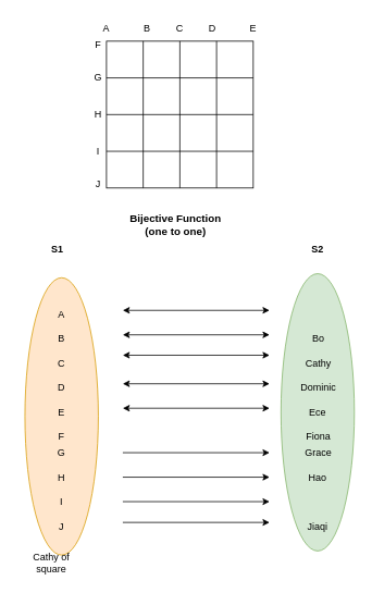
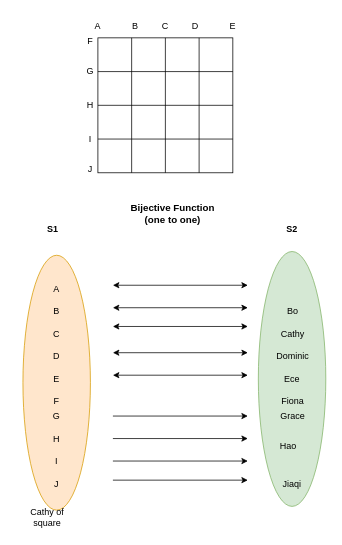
- <mxCell id="45" value="&lt;b&gt;&lt;font style=&quot;font-size: 13px;&quot;&gt;Bijective Function&lt;br&gt;(one to one)&lt;br&gt;&lt;/font&gt;&lt;/b&gt;" style="text;html=1;strokeColor=none;fillColor=none;align=center;verticalAlign=middle;whiteSpace=wrap;rounded=0;" parent="1" vertex="1"><mxGeometry x="145" y="260" width="140" height="30" as="geometry" /></mxCell>
+ <mxCell id="45" value="&lt;b&gt;&lt;font style=&quot;font-size: 13px;&quot;&gt;Bijective Function&lt;br&gt;(one to one)&lt;br&gt;&lt;/font&gt;&lt;/b&gt;" style="text;html=1;strokeColor=none;fillColor=none;align=center;verticalAlign=middle;whiteSpace=wrap;rounded=0;" parent="1" vertex="1"><mxGeometry x="160" y="270" width="140" height="30" as="geometry" /></mxCell>
- <mxCell id="37" value="Hao" style="text;html=1;strokeColor=none;fillColor=none;align=center;verticalAlign=middle;whiteSpace=wrap;rounded=0;" parent="1" vertex="1"><mxGeometry x="359" y="570" width="60" height="30" as="geometry" /></mxCell>
+ <mxCell id="37" value="Hao" style="text;html=1;strokeColor=none;fillColor=none;align=center;verticalAlign=middle;whiteSpace=wrap;rounded=0;" parent="1" vertex="1"><mxGeometry x="354" y="580" width="60" height="30" as="geometry" /></mxCell>
